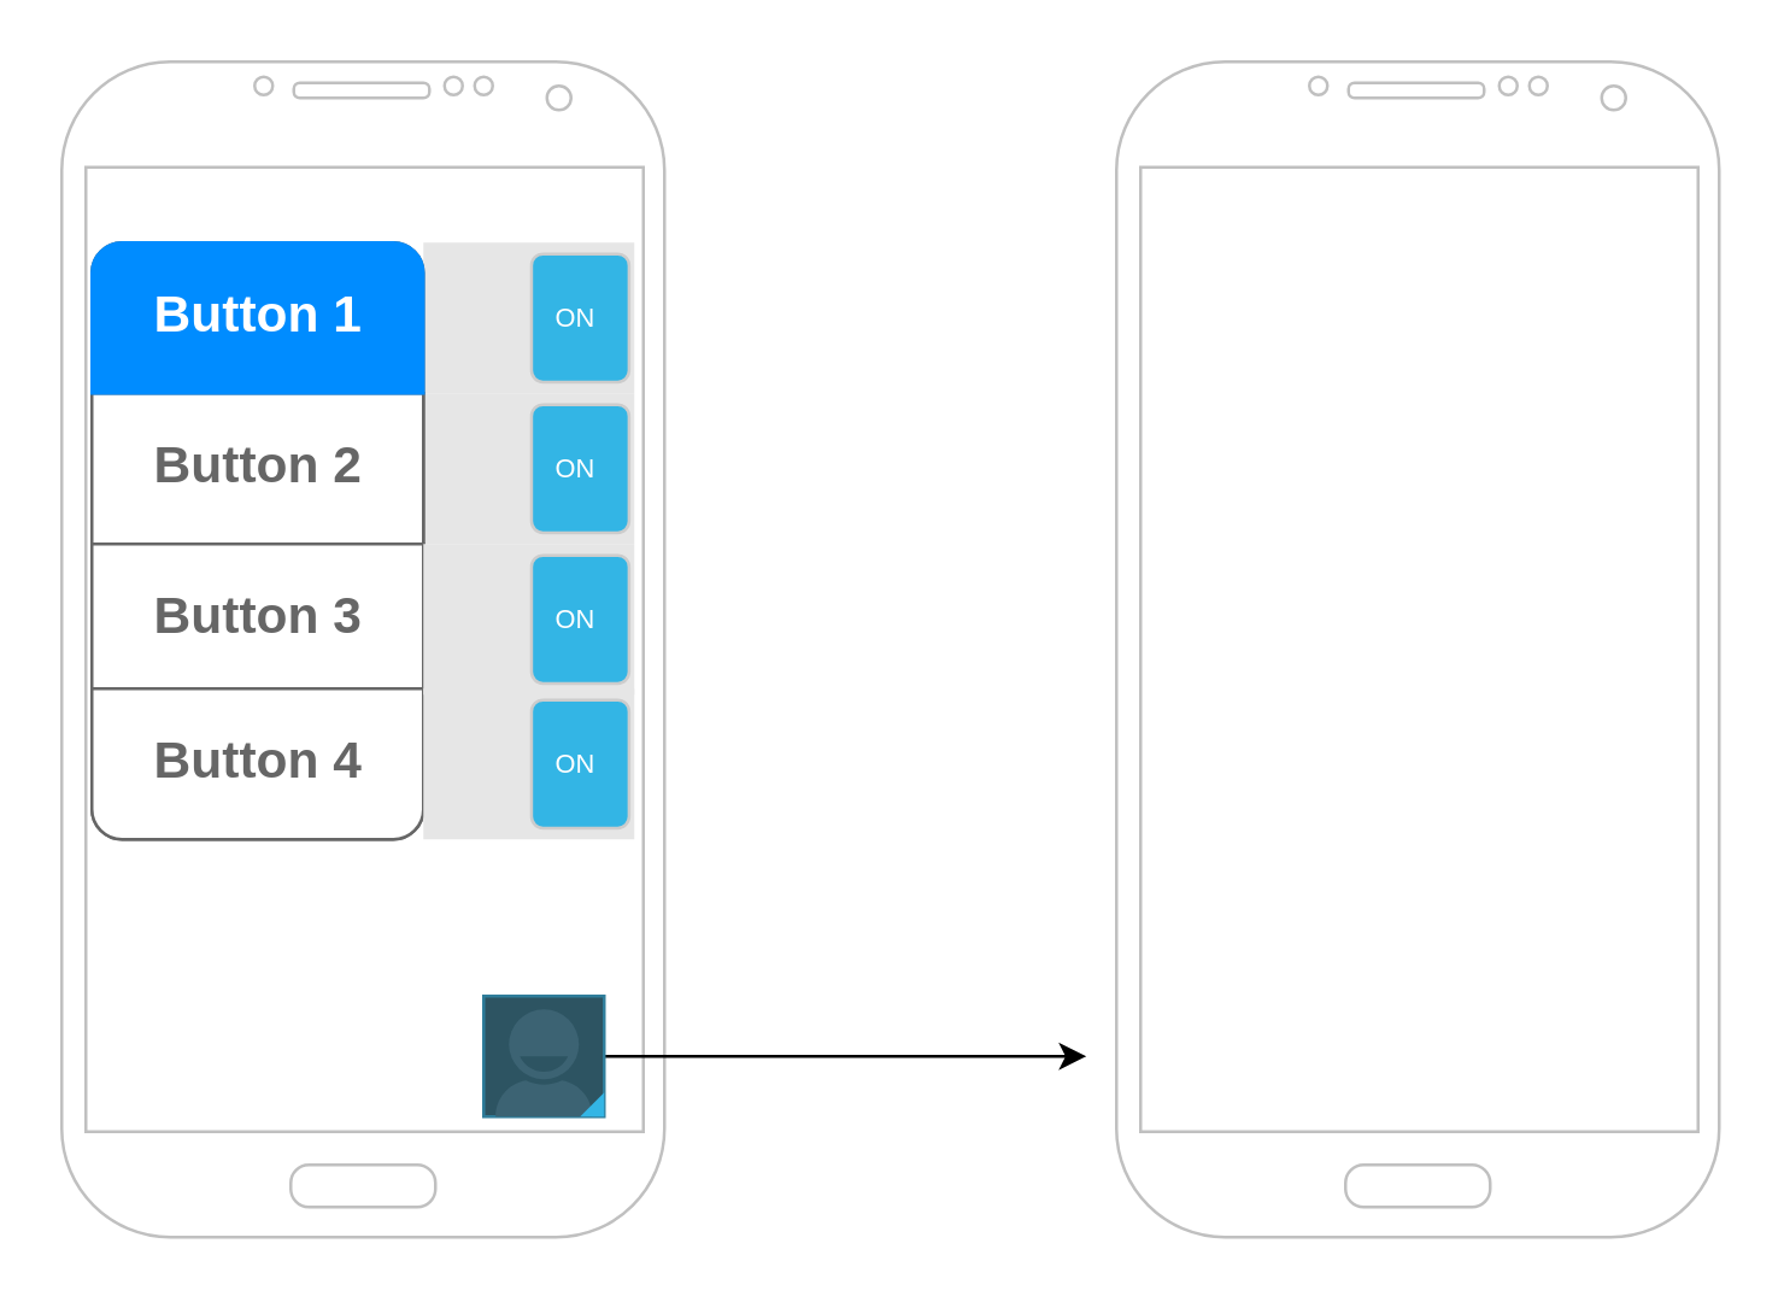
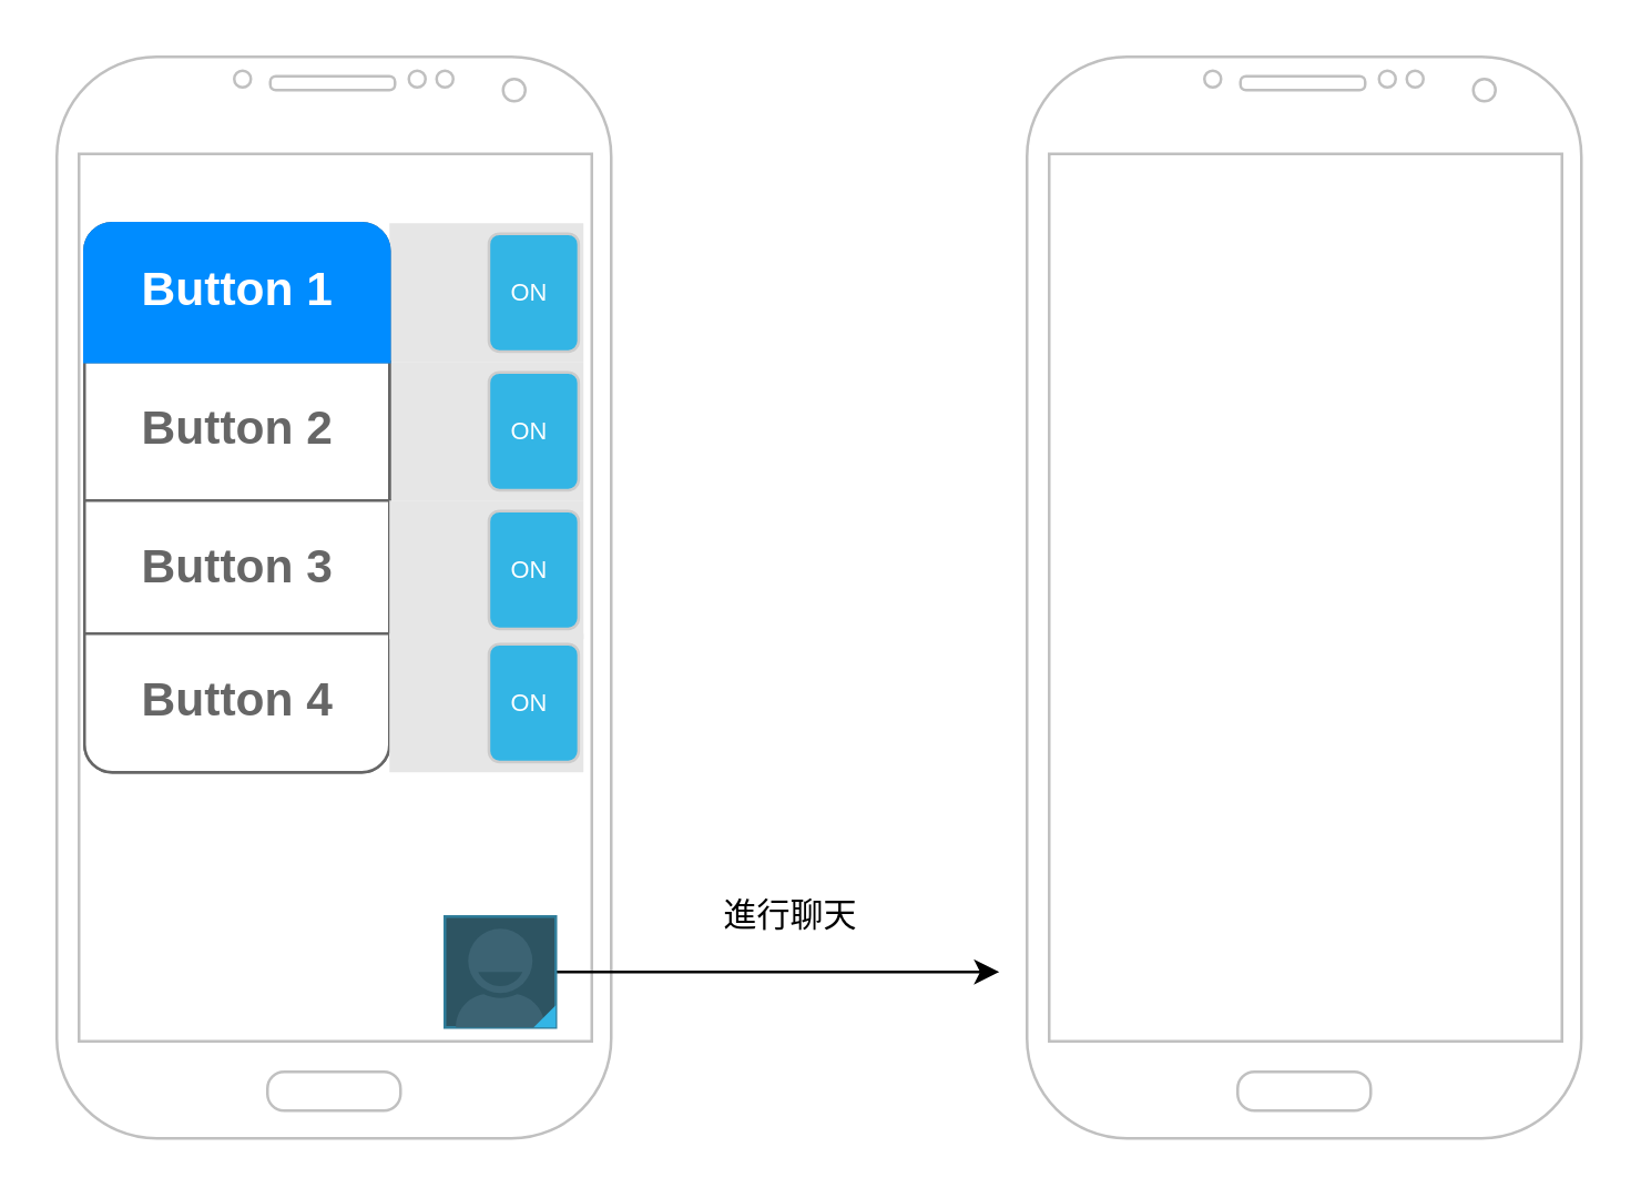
+ <mxCell id="15" value="進行聊天" style="text;html=1;strokeColor=none;fillColor=none;align=center;verticalAlign=middle;whiteSpace=wrap;rounded=0;" vertex="1" parent="1"><mxGeometry x="240" y="320" width="90" height="20" as="geometry" /></mxCell>
